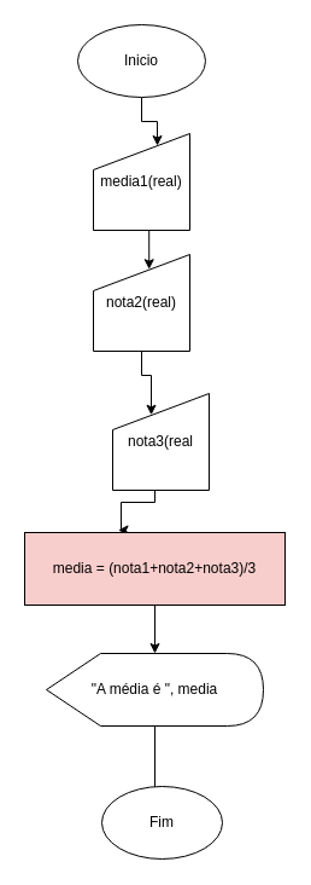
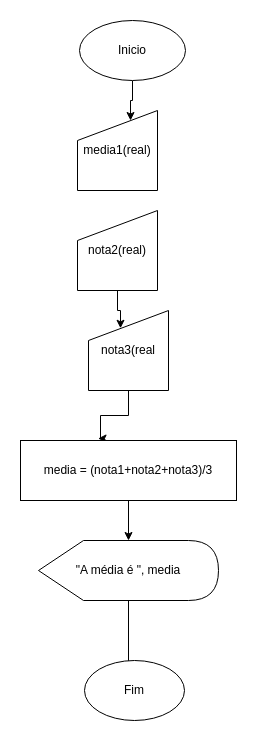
- <mxCell id="3" value="Inicio" style="ellipse;whiteSpace=wrap;html=1;" vertex="1" parent="1"><mxGeometry x="64" y="20" width="106" height="60" as="geometry" /></mxCell>
+ <mxCell id="3" value="Inicio" style="ellipse;whiteSpace=wrap;html=1;" vertex="1" parent="1"><mxGeometry x="79" y="20" width="106" height="60" as="geometry" /></mxCell>
- <mxCell id="8" style="edgeStyle=orthogonalEdgeStyle;rounded=0;orthogonalLoop=1;jettySize=auto;html=1;exitX=0.5;exitY=1;exitDx=0;exitDy=0;entryX=0.578;entryY=0.153;entryDx=0;entryDy=0;entryPerimeter=0;" edge="1" parent="1" source="9" target="7"><mxGeometry relative="1" as="geometry" /></mxCell>
- <mxCell id="5" value="nota3(real" style="shape=manualInput;whiteSpace=wrap;html=1;" vertex="1" parent="1"><mxGeometry x="93" y="325" width="80" height="80" as="geometry" /></mxCell>
+ <mxCell id="5" value="nota3(real" style="shape=manualInput;whiteSpace=wrap;html=1;" vertex="1" parent="1"><mxGeometry x="88" y="310" width="80" height="80" as="geometry" /></mxCell>
- <mxCell id="11" value="media = (nota1+nota2+nota3)/3" style="rounded=0;whiteSpace=wrap;html=1;fillColor=#f8cecc;" vertex="1" parent="1"><mxGeometry x="20" y="440" width="216" height="60" as="geometry" /></mxCell>
+ <mxCell id="11" value="media = (nota1+nota2+nota3)/3" style="rounded=0;whiteSpace=wrap;html=1;" vertex="1" parent="1"><mxGeometry x="20" y="440" width="216" height="60" as="geometry" /></mxCell>
- <mxCell id="14" value="Fim" style="ellipse;whiteSpace=wrap;html=1;" vertex="1" parent="1"><mxGeometry x="84" y="650" width="100" height="60" as="geometry" /></mxCell>
+ <mxCell id="14" value="Fim" style="ellipse;whiteSpace=wrap;html=1;" vertex="1" parent="1"><mxGeometry x="84" y="660" width="100" height="60" as="geometry" /></mxCell>
